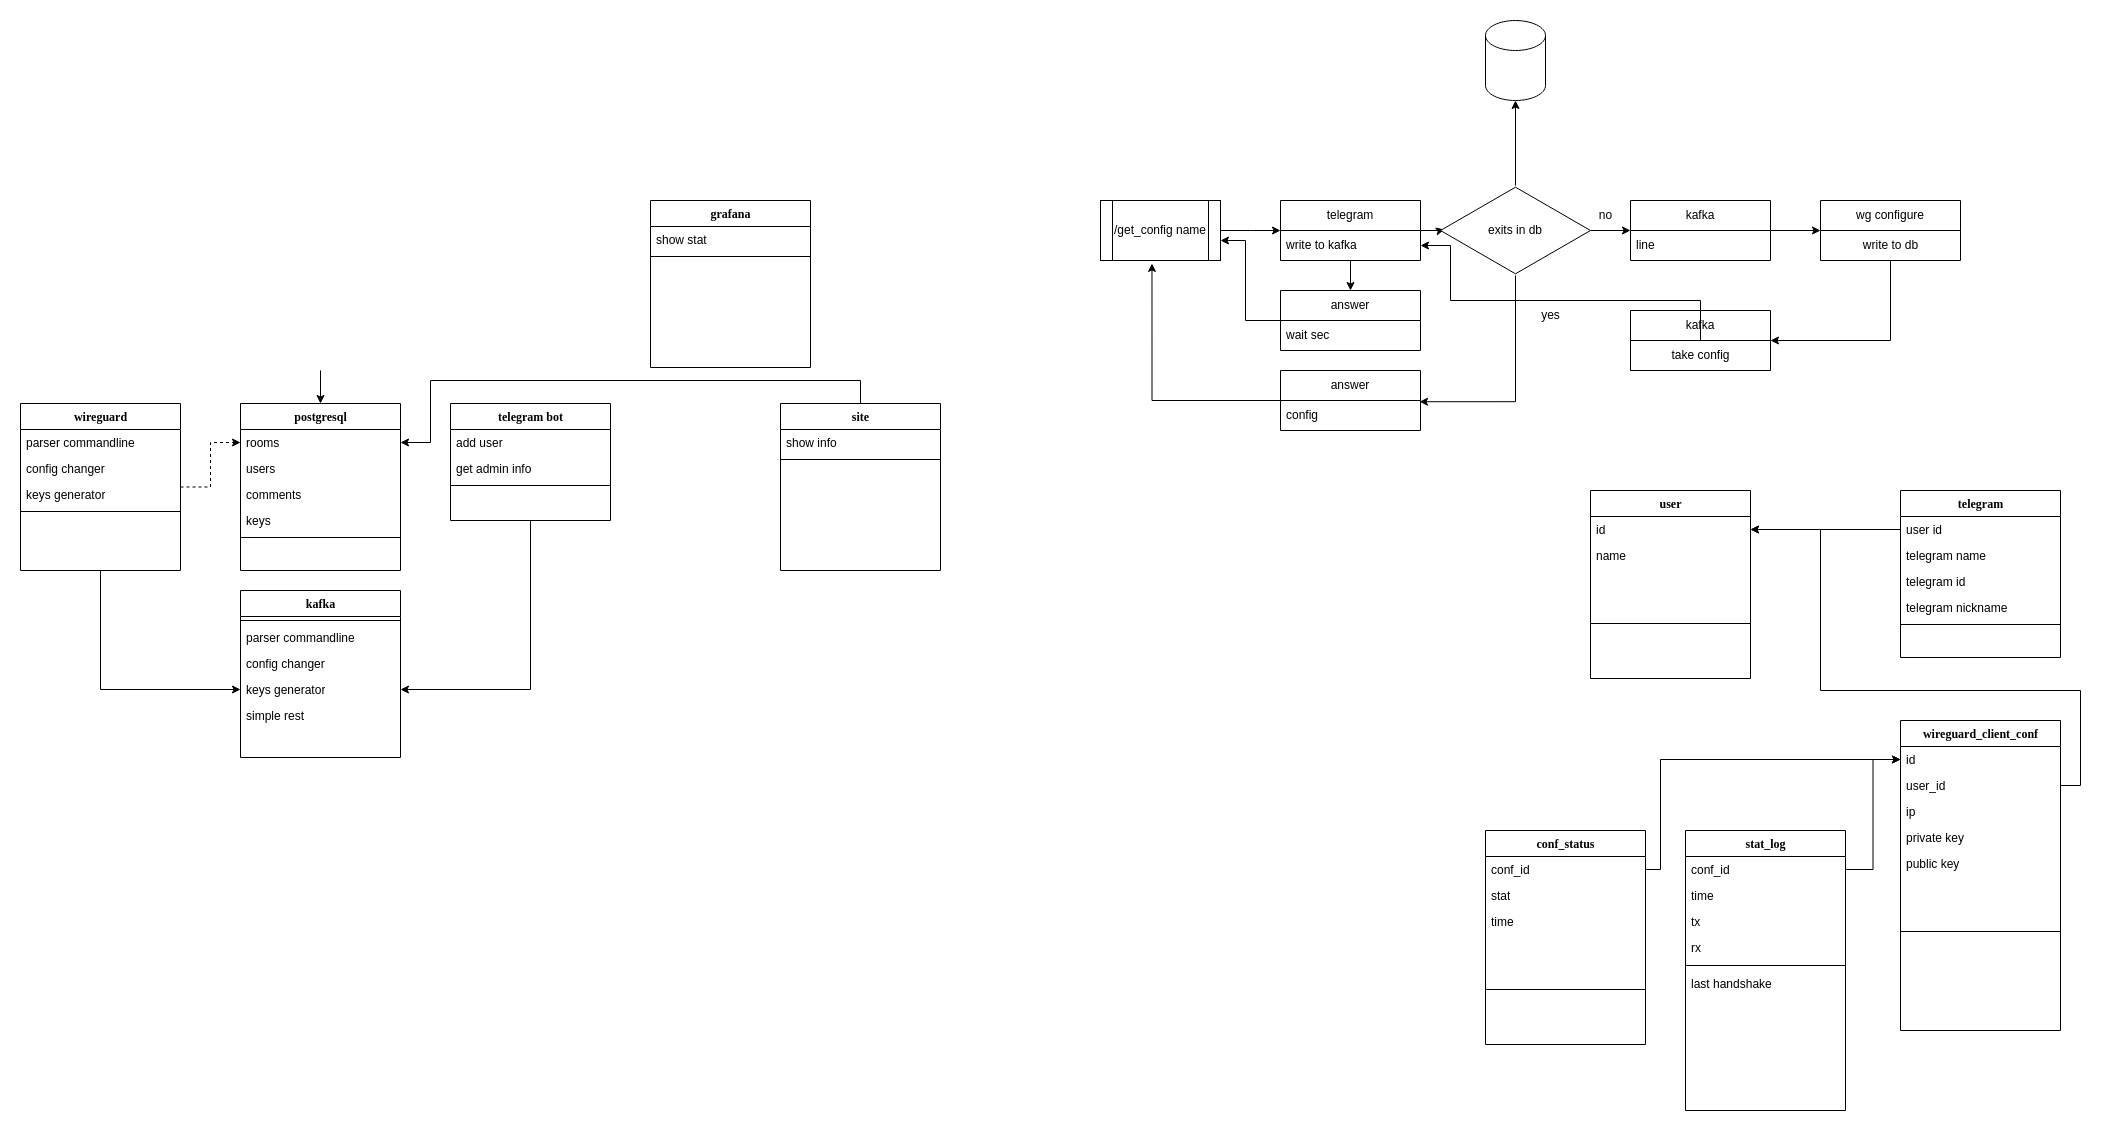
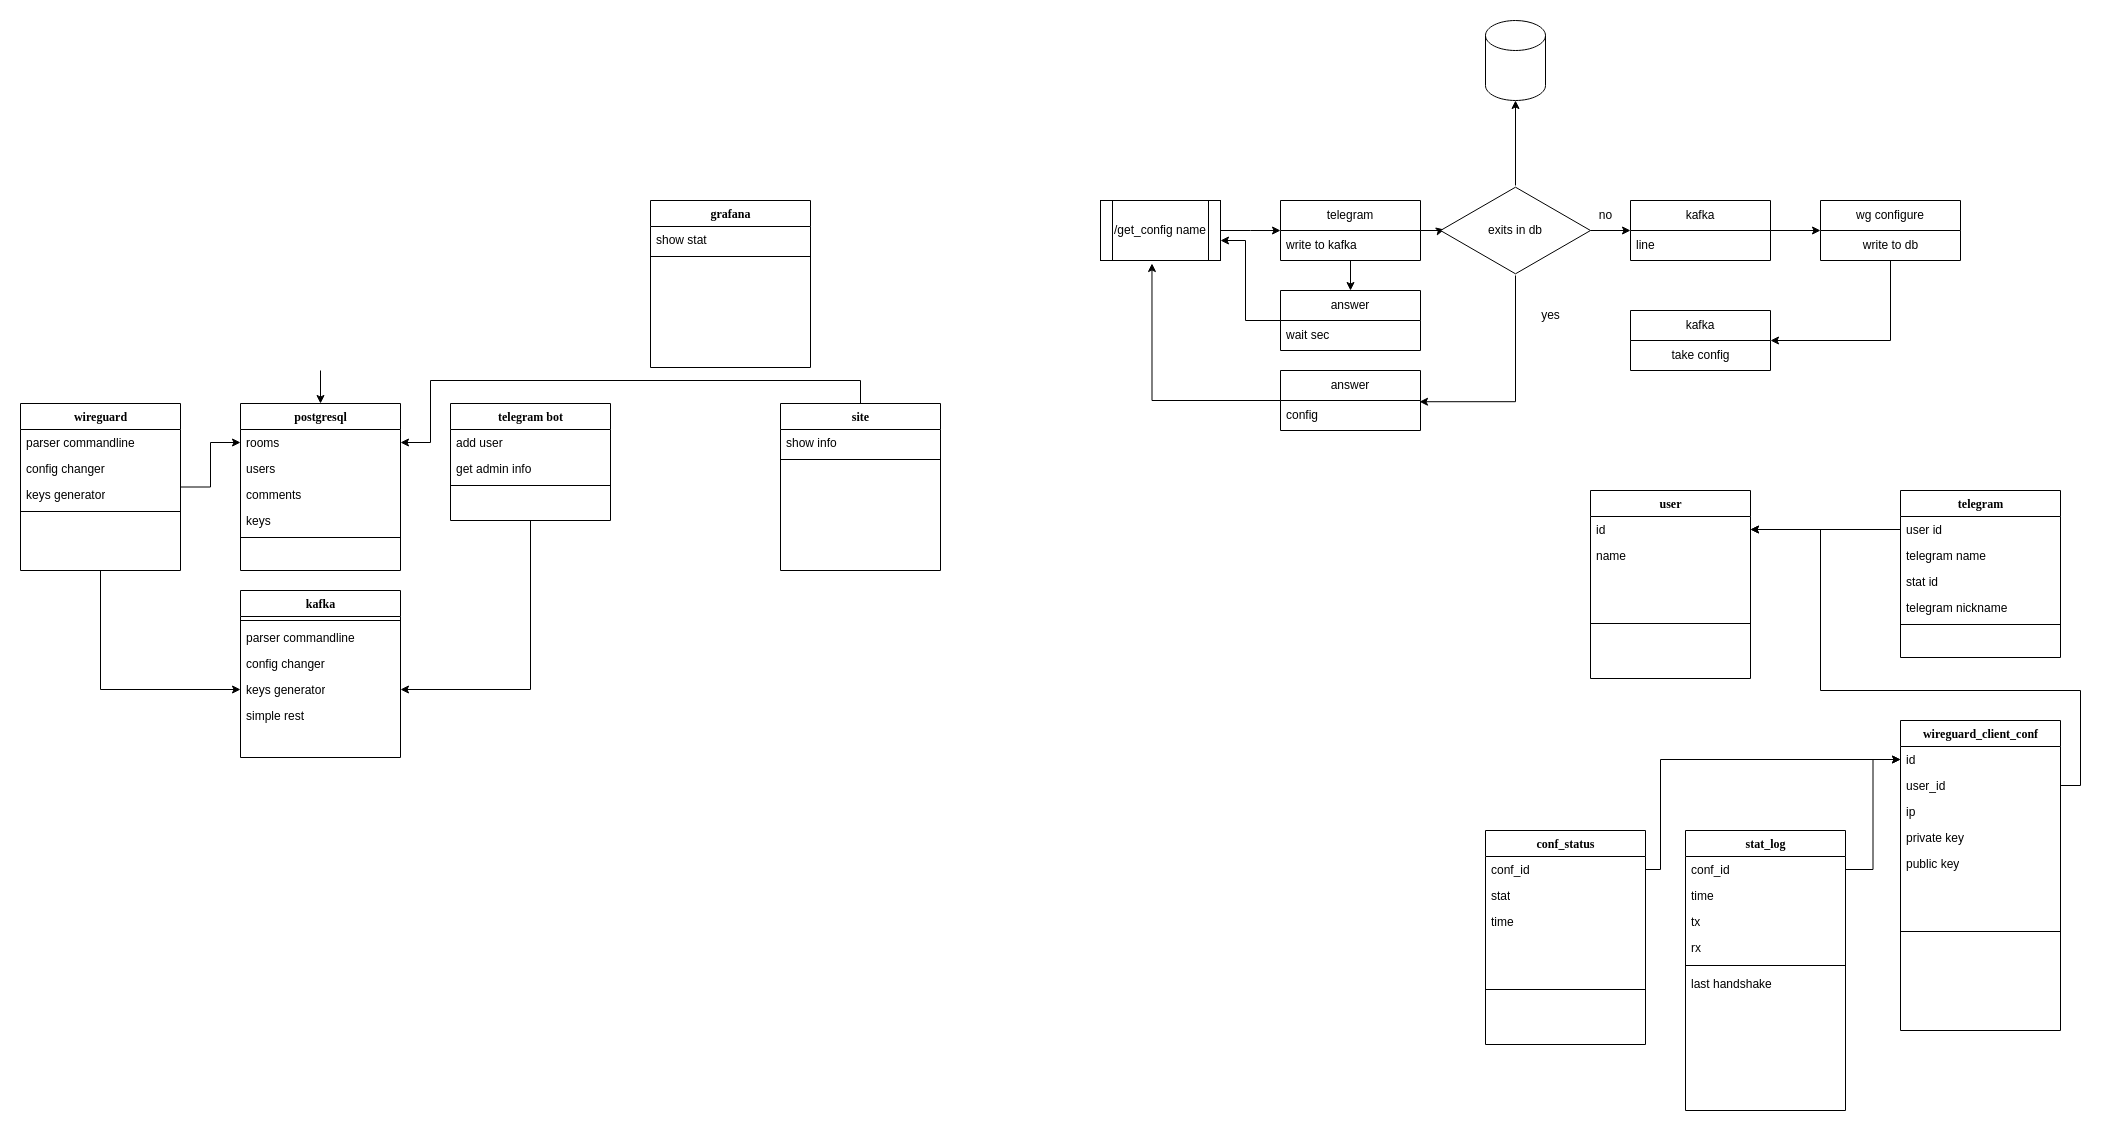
- <mxCell id="79" style="edgeStyle=orthogonalEdgeStyle;rounded=0;orthogonalLoop=1;jettySize=auto;html=1;entryX=1;entryY=0.5;entryDx=0;entryDy=0;" parent="1" source="78" target="57" edge="1"><mxGeometry relative="1" as="geometry"><Array as="points"><mxPoint x="1700" y="300" /><mxPoint x="1450" y="300" /><mxPoint x="1450" y="245" /></Array></mxGeometry></mxCell>
- <mxCell id="2" style="edgeStyle=orthogonalEdgeStyle;rounded=0;orthogonalLoop=1;jettySize=auto;html=1;dashed=1;" parent="1" source="4" target="15" edge="1"><mxGeometry relative="1" as="geometry" /></mxCell>
+ <mxCell id="2" style="edgeStyle=orthogonalEdgeStyle;rounded=0;orthogonalLoop=1;jettySize=auto;html=1;" parent="1" source="4" target="15" edge="1"><mxGeometry relative="1" as="geometry" /></mxCell>
- <mxCell id="37" value="telegram id" style="text;html=1;strokeColor=none;fillColor=none;align=left;verticalAlign=top;spacingLeft=4;spacingRight=4;whiteSpace=wrap;overflow=hidden;rotatable=0;points=[[0,0.5],[1,0.5]];portConstraint=eastwest;" parent="34" vertex="1"><mxGeometry y="78" width="160" height="26" as="geometry" /></mxCell>
+ <mxCell id="37" value="stat id" style="text;html=1;strokeColor=none;fillColor=none;align=left;verticalAlign=top;spacingLeft=4;spacingRight=4;whiteSpace=wrap;overflow=hidden;rotatable=0;points=[[0,0.5],[1,0.5]];portConstraint=eastwest;" parent="34" vertex="1"><mxGeometry y="78" width="160" height="26" as="geometry" /></mxCell>
